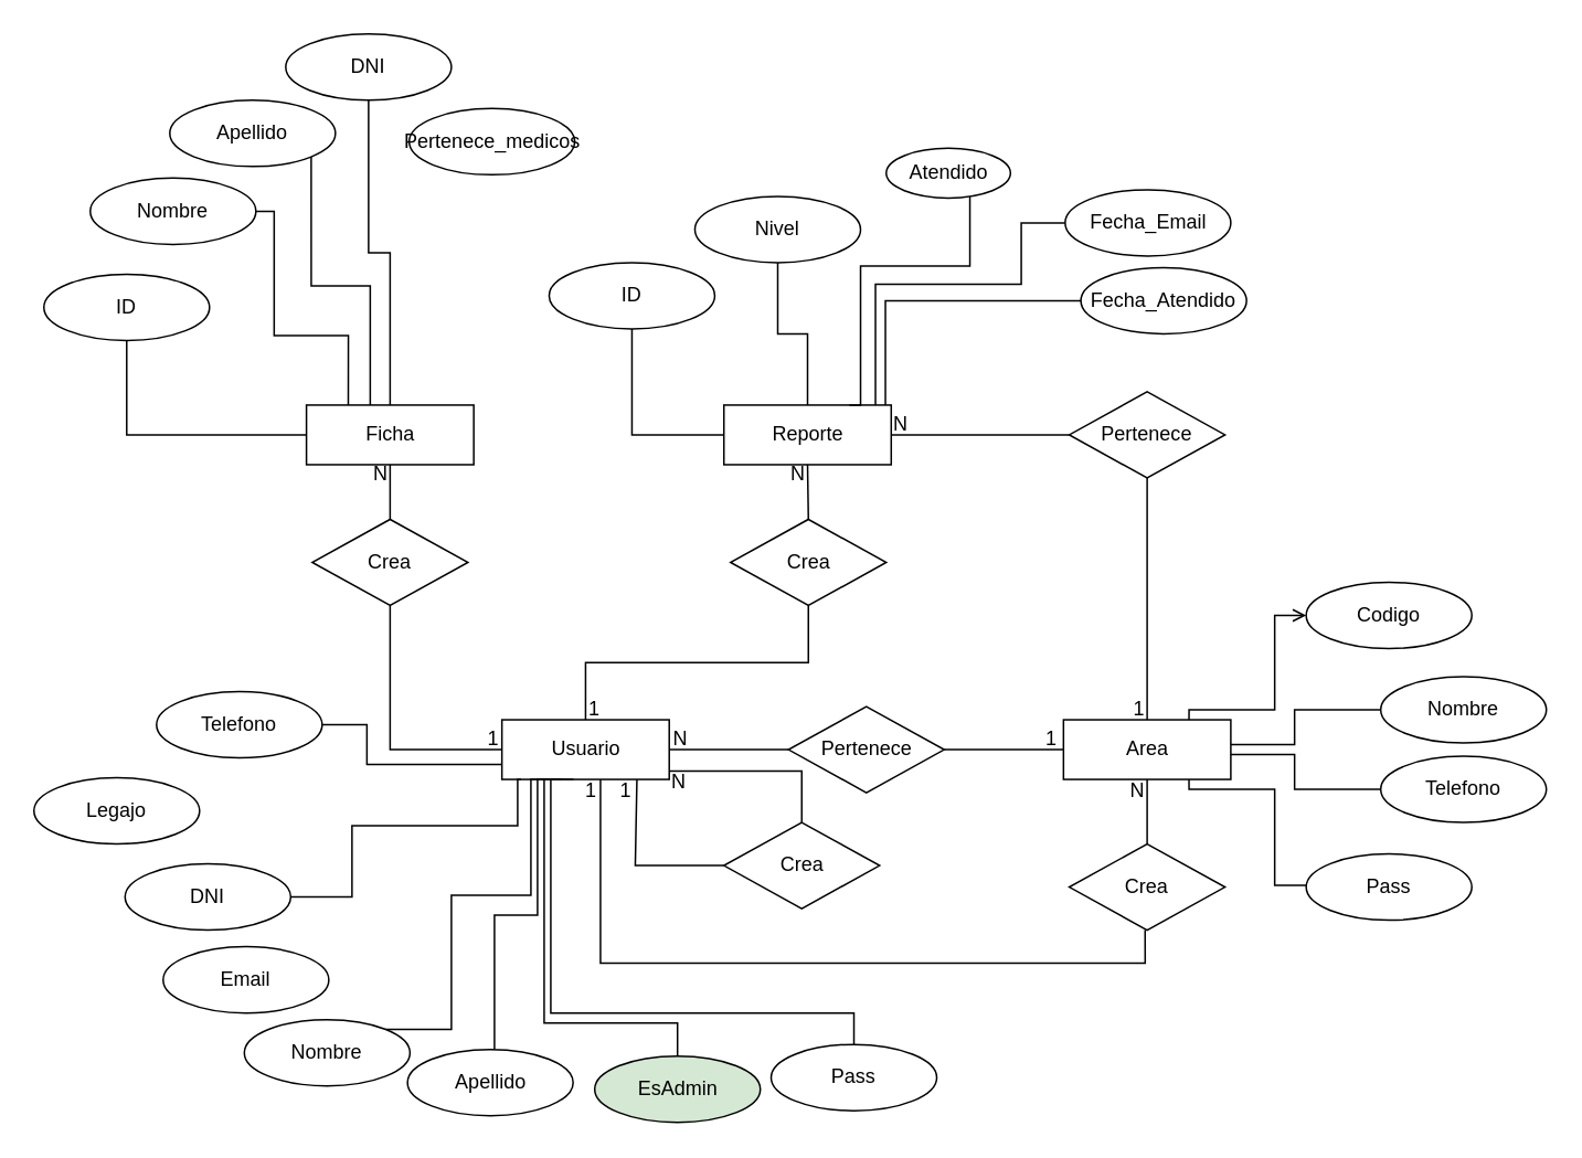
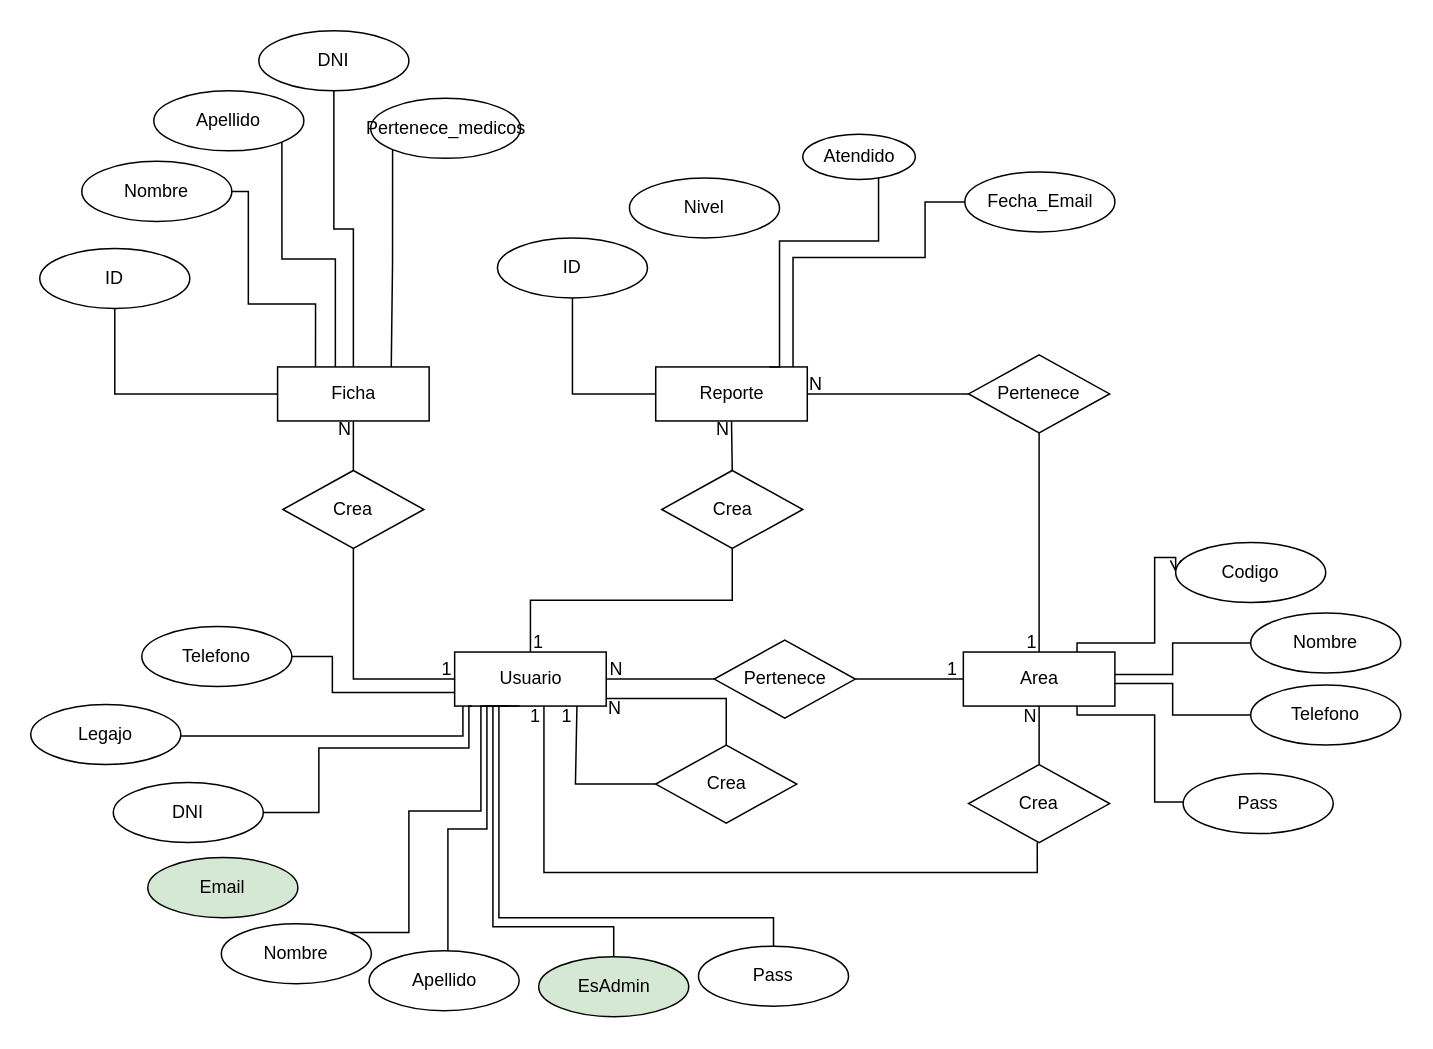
+ <mxCell id="67" style="edgeStyle=orthogonalEdgeStyle;rounded=0;orthogonalLoop=1;jettySize=auto;html=1;exitX=0;exitY=1;exitDx=0;exitDy=0;entryX=0.75;entryY=0;entryDx=0;entryDy=0;endArrow=none;endFill=0;" parent="1" source="68" target="19" edge="1"><mxGeometry relative="1" as="geometry" /></mxCell>
- <mxCell id="74" style="edgeStyle=orthogonalEdgeStyle;rounded=0;orthogonalLoop=1;jettySize=auto;html=1;exitX=0;exitY=0.5;exitDx=0;exitDy=0;endArrow=none;endFill=0;" parent="1" source="75" target="11" edge="1"><mxGeometry relative="1" as="geometry"><Array as="points"><mxPoint x="534" y="181" /></Array></mxGeometry></mxCell>
- <mxCell id="75" value="Fecha_Atendido" style="ellipse;whiteSpace=wrap;html=1;align=center;" parent="1" vertex="1"><mxGeometry x="652" y="161" width="100" height="40" as="geometry" /></mxCell>
- <mxCell id="9" style="edgeStyle=orthogonalEdgeStyle;rounded=0;orthogonalLoop=1;jettySize=auto;html=1;endArrow=none;endFill=0;" parent="1" source="11" target="52" edge="1"><mxGeometry relative="1" as="geometry" /></mxCell>
- <mxCell id="57" value="Codigo" style="ellipse;whiteSpace=wrap;html=1;align=center;" parent="1" vertex="1"><mxGeometry x="788" y="351" width="100" height="40" as="geometry" /></mxCell>
+ <mxCell id="57" value="Codigo" style="ellipse;whiteSpace=wrap;html=1;align=center;" parent="1" vertex="1"><mxGeometry x="783" y="361" width="100" height="40" as="geometry" /></mxCell>
+ <mxCell id="4" style="edgeStyle=orthogonalEdgeStyle;rounded=0;orthogonalLoop=1;jettySize=auto;html=1;endArrow=none;endFill=0;" parent="1" source="7" target="20" edge="1"><mxGeometry relative="1" as="geometry"><Array as="points"><mxPoint x="308" y="490" /></Array></mxGeometry></mxCell>
- <mxCell id="48" value="Email" style="ellipse;whiteSpace=wrap;html=1;align=center;" parent="1" vertex="1"><mxGeometry x="98" y="571" width="100" height="40" as="geometry" /></mxCell>
+ <mxCell id="48" value="Email" style="ellipse;whiteSpace=wrap;html=1;align=center;fillColor=#d5e8d4;" parent="1" vertex="1"><mxGeometry x="98" y="571" width="100" height="40" as="geometry" /></mxCell>
